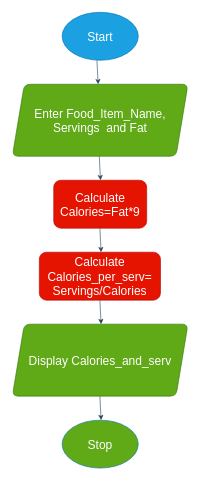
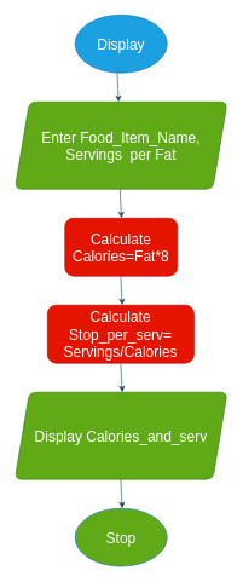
- <mxCell id="2" value="Start" style="ellipse;whiteSpace=wrap;html=1;strokeWidth=1;spacing=2;fontSize=20;labelBackgroundColor=none;fillColor=#1ba1e2;strokeColor=#006EAF;rounded=1;fontColor=#ffffff;" vertex="1" parent="1"><mxGeometry x="103" y="20" width="127" height="80" as="geometry" /></mxCell>
+ <mxCell id="2" value="Display" style="ellipse;whiteSpace=wrap;html=1;strokeWidth=1;spacing=2;fontSize=20;labelBackgroundColor=none;fillColor=#1ba1e2;strokeColor=#006EAF;rounded=1;fontColor=#ffffff;" vertex="1" parent="1"><mxGeometry x="103" y="20" width="127" height="80" as="geometry" /></mxCell>
- <mxCell id="3" value="&lt;font style=&quot;font-size: 20px;&quot;&gt;Enter Food_Item_Name,&lt;/font&gt;&lt;div&gt;&lt;font style=&quot;font-size: 20px;&quot;&gt;Servings&amp;nbsp; and Fat&lt;/font&gt;&lt;/div&gt;" style="shape=parallelogram;perimeter=parallelogramPerimeter;whiteSpace=wrap;html=1;fixedSize=1;labelBackgroundColor=none;fillColor=#60a917;strokeColor=#2D7600;fontColor=#ffffff;rounded=1;" vertex="1" parent="1"><mxGeometry x="20" y="140" width="292.87" height="120" as="geometry" /></mxCell>
+ <mxCell id="3" value="&lt;font style=&quot;font-size: 20px;&quot;&gt;Enter Food_Item_Name,&lt;/font&gt;&lt;div&gt;&lt;font style=&quot;font-size: 20px;&quot;&gt;Servings&amp;nbsp; per Fat&lt;/font&gt;&lt;/div&gt;" style="shape=parallelogram;perimeter=parallelogramPerimeter;whiteSpace=wrap;html=1;fixedSize=1;labelBackgroundColor=none;fillColor=#60a917;strokeColor=#2D7600;fontColor=#ffffff;rounded=1;" vertex="1" parent="1"><mxGeometry x="20" y="140" width="292.87" height="120" as="geometry" /></mxCell>
- <mxCell id="4" value="&lt;span style=&quot;font-size: 20px;&quot;&gt;Calculate Calories=Fat*9&lt;/span&gt;" style="rounded=1;whiteSpace=wrap;html=1;labelBackgroundColor=none;fillColor=#e51400;strokeColor=#B20000;fontColor=#ffffff;" vertex="1" parent="1"><mxGeometry x="89" y="300" width="155" height="80" as="geometry" /></mxCell>
+ <mxCell id="4" value="&lt;span style=&quot;font-size: 20px;&quot;&gt;Calculate Calories=Fat*8&lt;/span&gt;" style="rounded=1;whiteSpace=wrap;html=1;labelBackgroundColor=none;fillColor=#e51400;strokeColor=#B20000;fontColor=#ffffff;" vertex="1" parent="1"><mxGeometry x="89" y="300" width="155" height="80" as="geometry" /></mxCell>
- <mxCell id="5" value="&lt;span style=&quot;font-size: 20px;&quot;&gt;Calculate&lt;/span&gt;&lt;div&gt;&lt;span style=&quot;font-size: 20px;&quot;&gt;Calories_per_serv=&lt;/span&gt;&lt;div&gt;&lt;span style=&quot;font-size: 20px;&quot;&gt;Servings/Calories&lt;/span&gt;&lt;/div&gt;&lt;/div&gt;" style="rounded=1;whiteSpace=wrap;html=1;labelBackgroundColor=none;fillColor=#e51400;strokeColor=#B20000;fontColor=#ffffff;" vertex="1" parent="1"><mxGeometry x="65" y="420" width="202" height="80" as="geometry" /></mxCell>
+ <mxCell id="5" value="&lt;span style=&quot;font-size: 20px;&quot;&gt;Calculate&lt;/span&gt;&lt;div&gt;&lt;span style=&quot;font-size: 20px;&quot;&gt;Stop_per_serv=&lt;/span&gt;&lt;div&gt;&lt;span style=&quot;font-size: 20px;&quot;&gt;Servings/Calories&lt;/span&gt;&lt;/div&gt;&lt;/div&gt;" style="rounded=1;whiteSpace=wrap;html=1;labelBackgroundColor=none;fillColor=#e51400;strokeColor=#B20000;fontColor=#ffffff;" vertex="1" parent="1"><mxGeometry x="65" y="420" width="202" height="80" as="geometry" /></mxCell>
